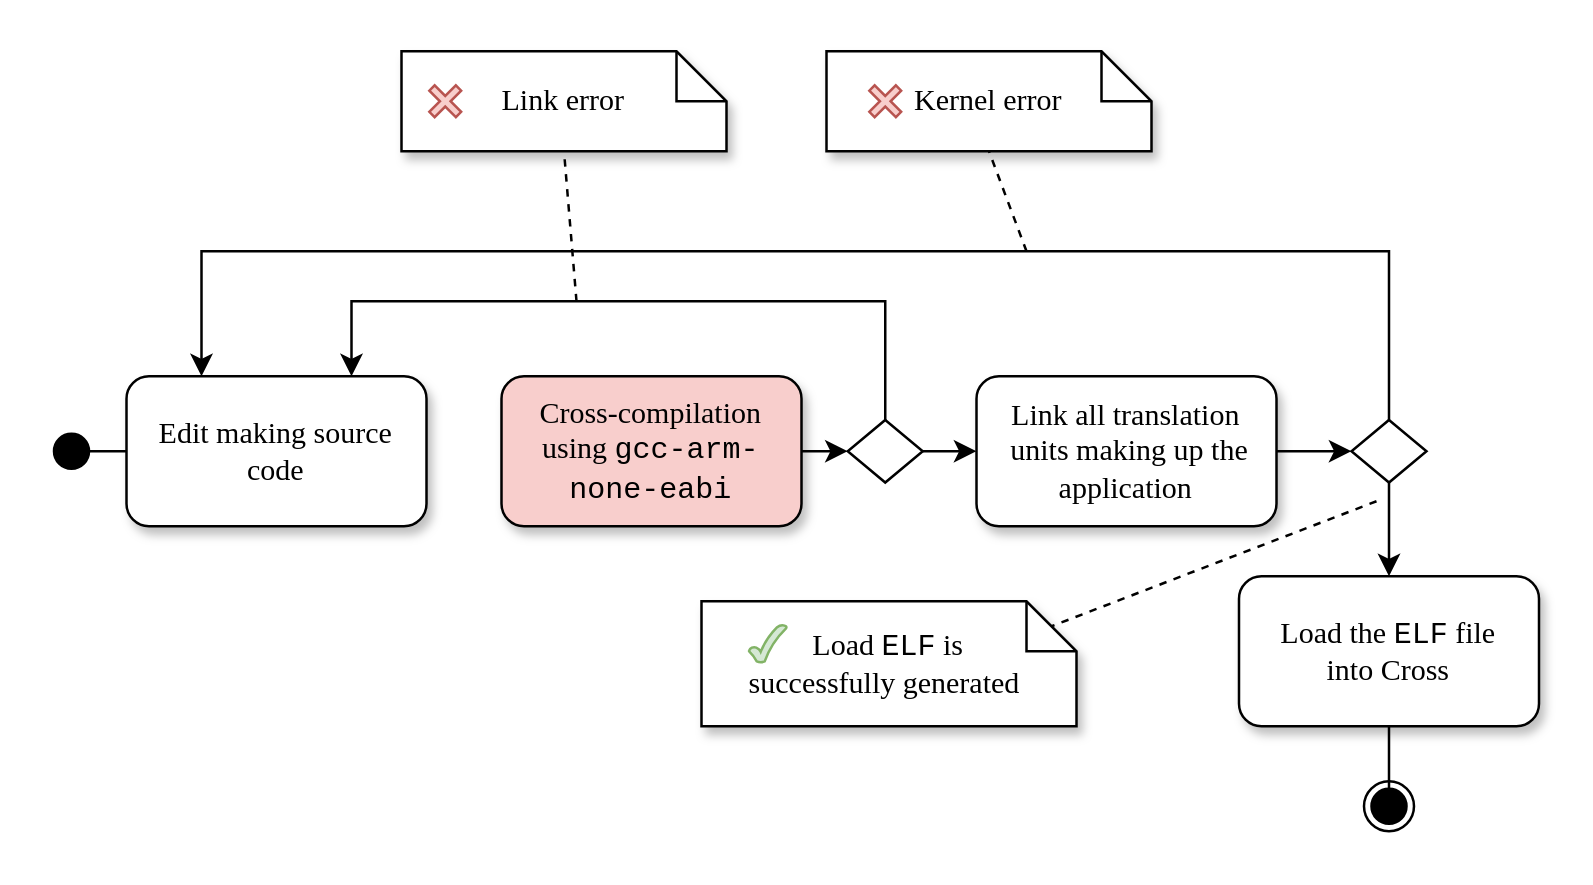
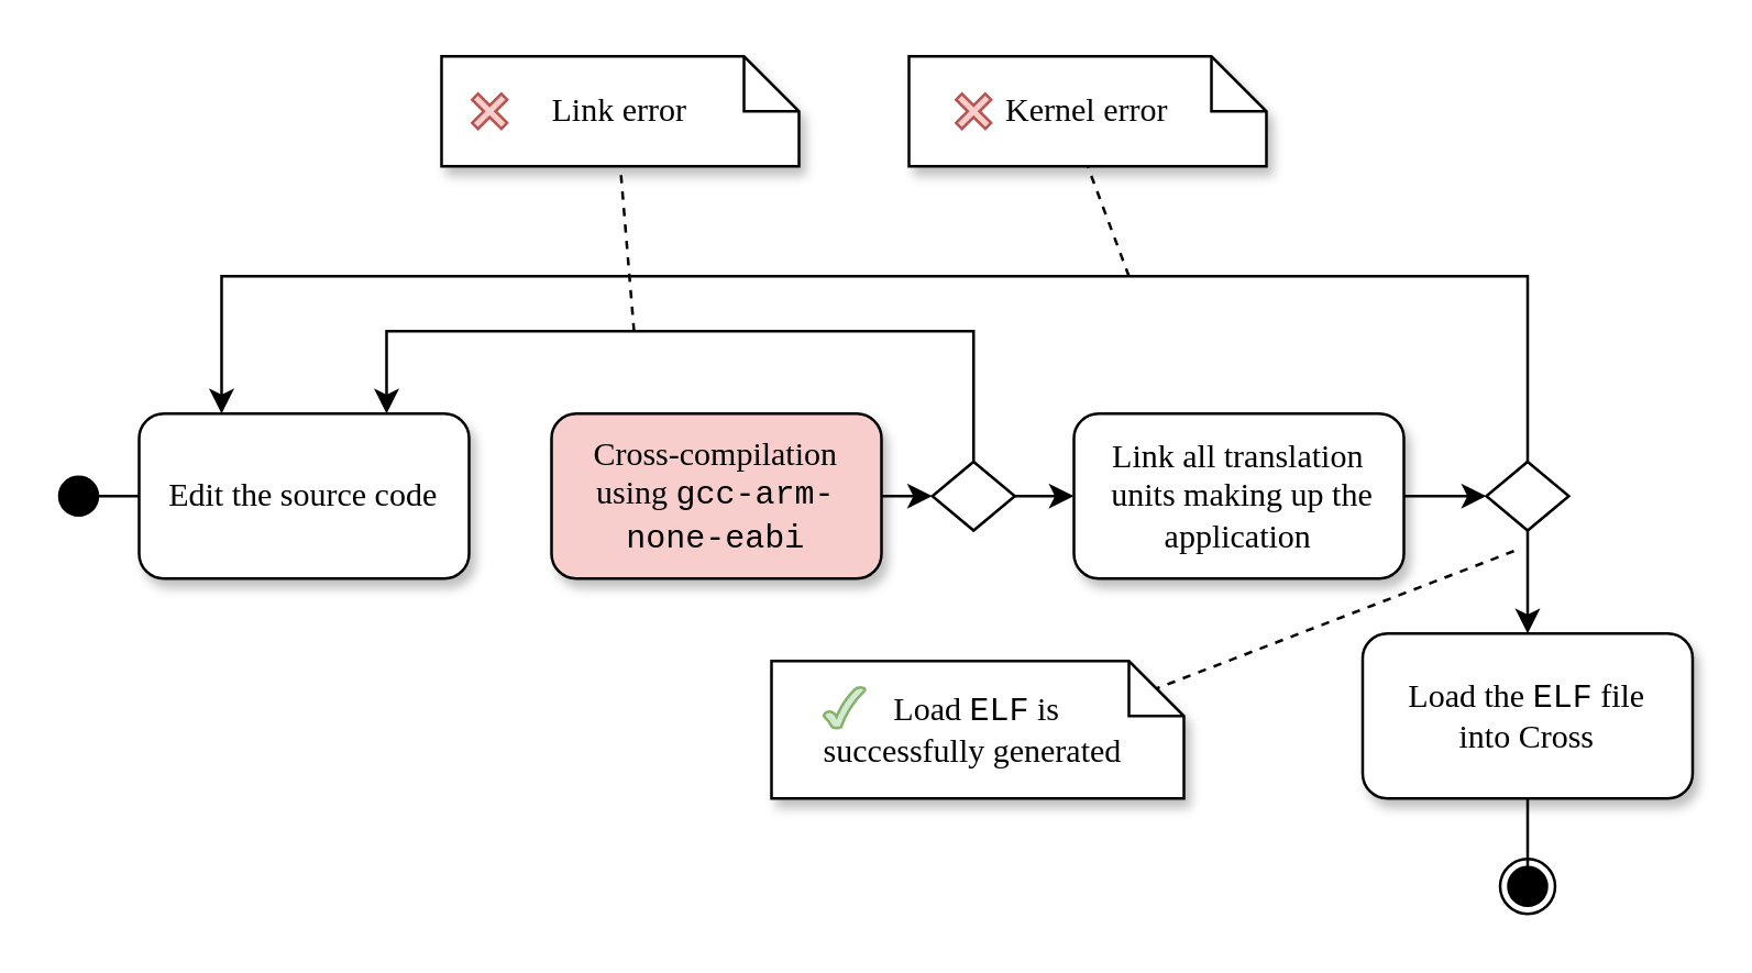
- <mxCell id="4" value="Edit making source code" style="rounded=1;whiteSpace=wrap;html=1;shadow=1;fontFamily=Computer Modern;" parent="1" vertex="1"><mxGeometry x="50" y="150" width="120" height="60" as="geometry" /></mxCell>
+ <mxCell id="4" value="Edit the source code" style="rounded=1;whiteSpace=wrap;html=1;shadow=1;fontFamily=Computer Modern;" parent="1" vertex="1"><mxGeometry x="50" y="150" width="120" height="60" as="geometry" /></mxCell>
